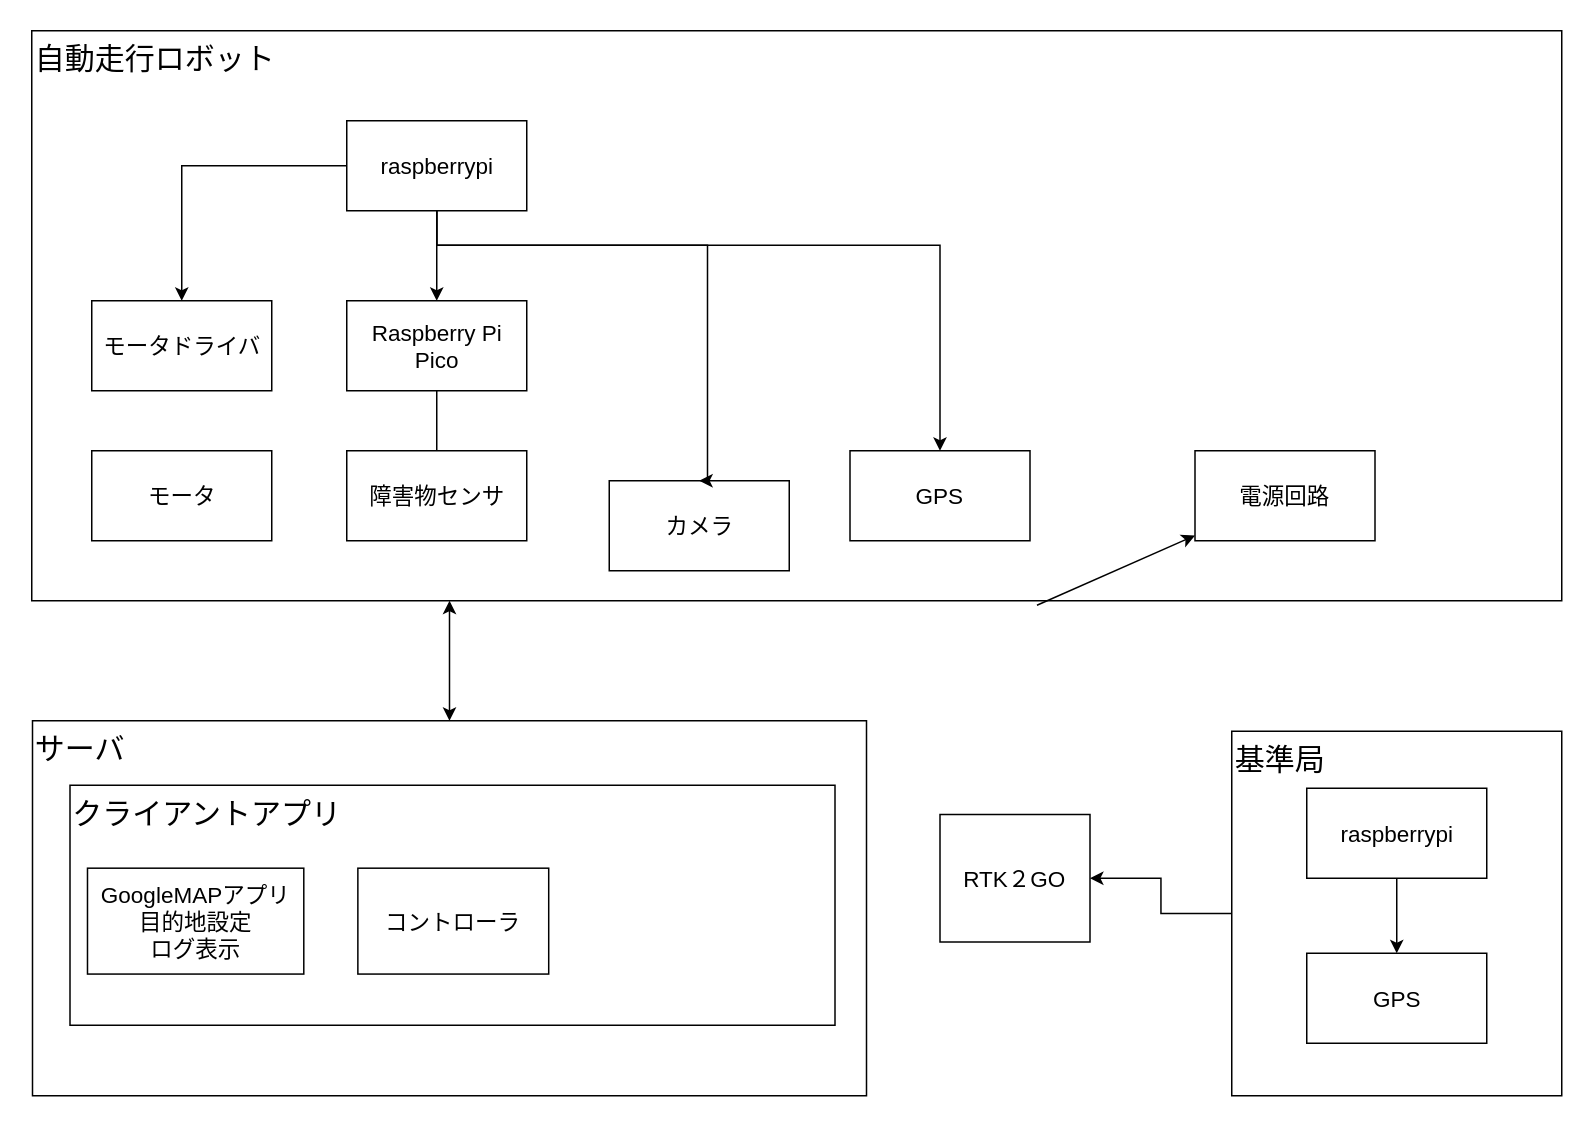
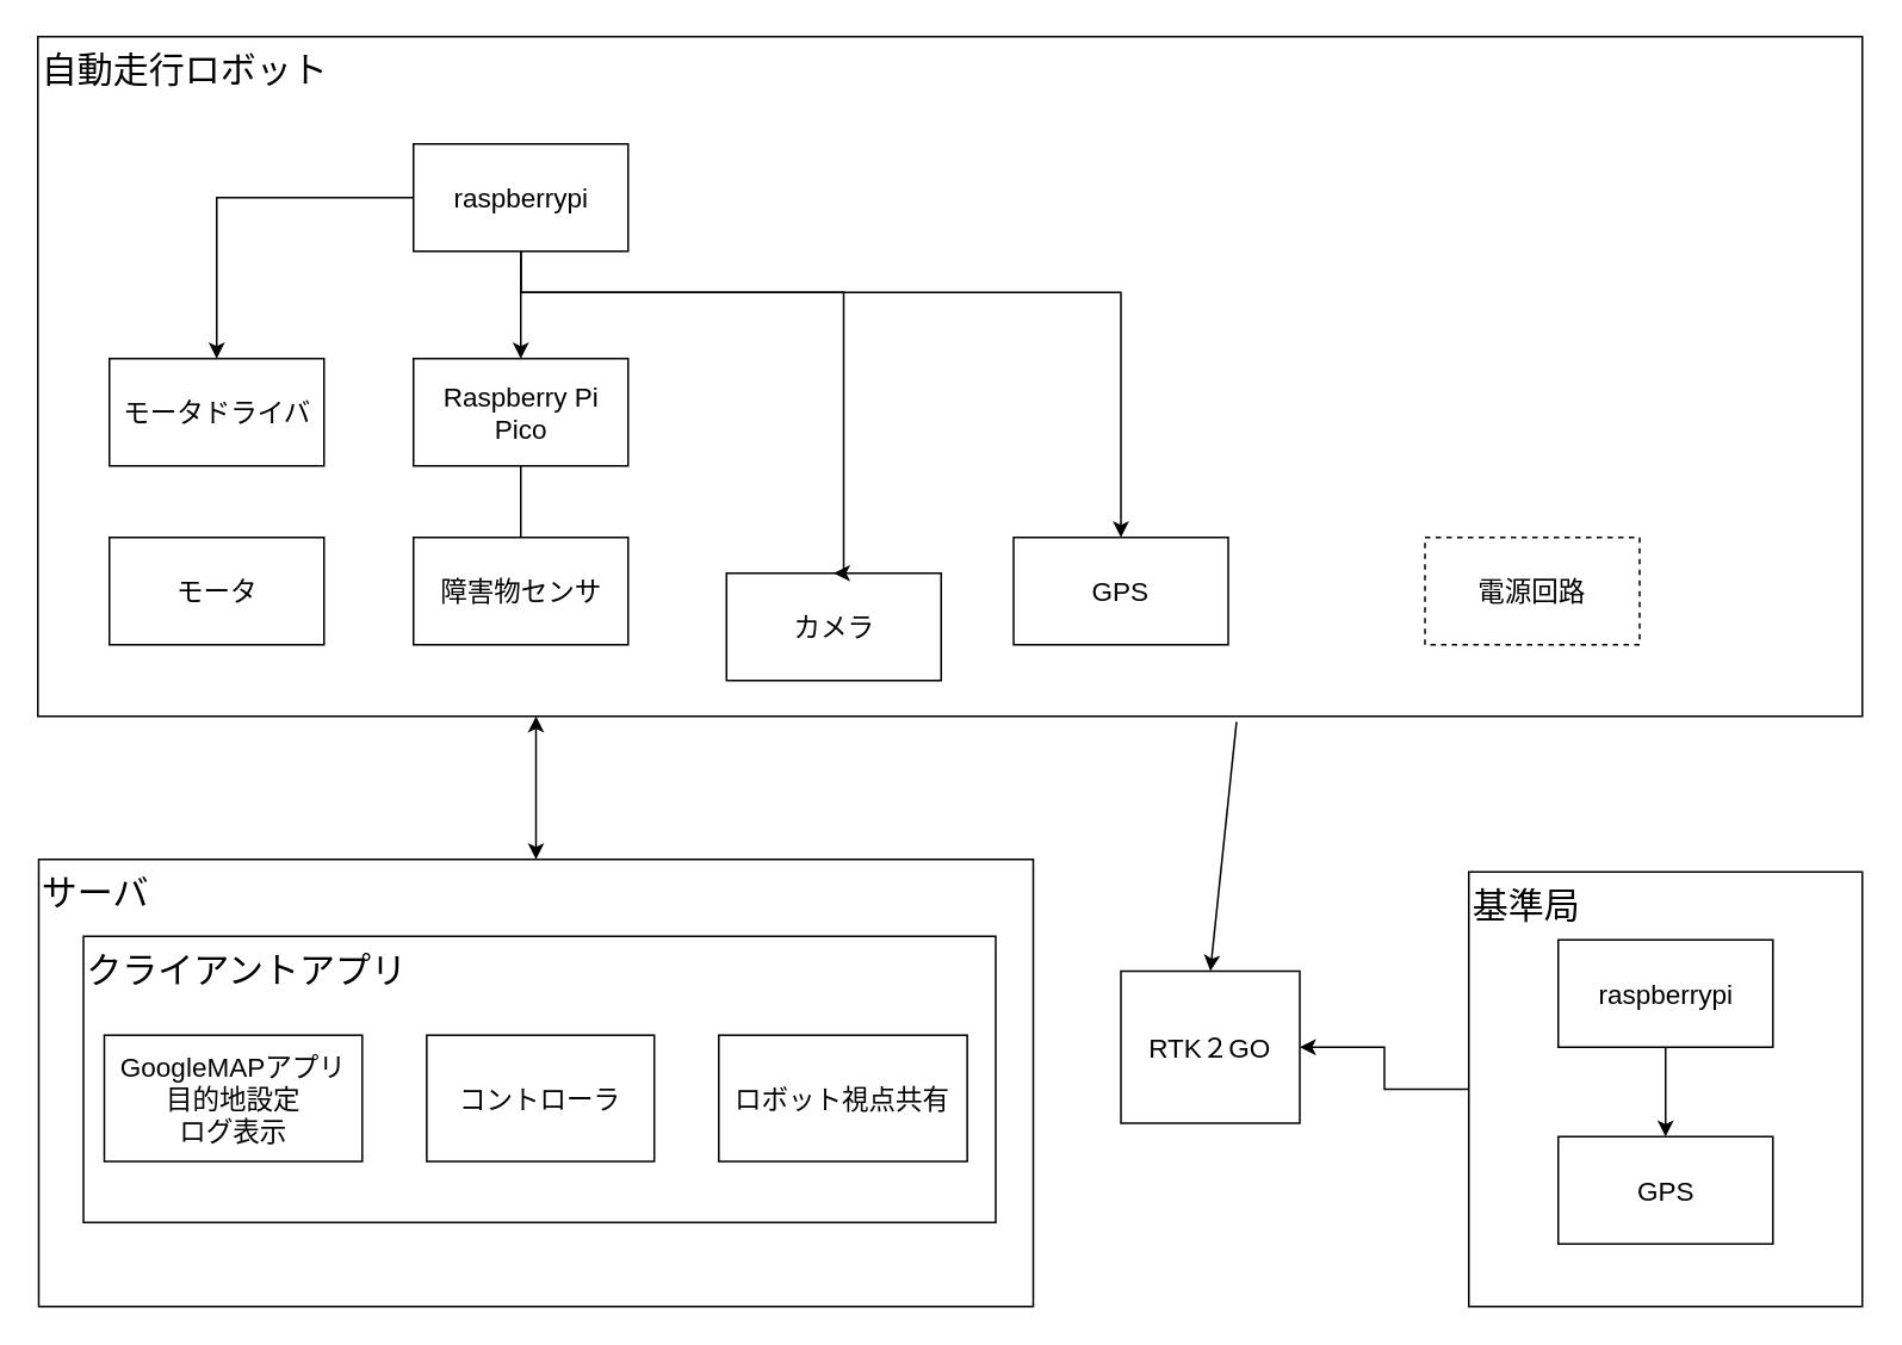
- <mxCell id="17" value="電源回路" style="rounded=0;whiteSpace=wrap;html=1;labelBackgroundColor=none;fillColor=none;align=center;fontSize=15;" parent="1" vertex="1"><mxGeometry x="796" y="300" width="120" height="60" as="geometry" /></mxCell>
+ <mxCell id="17" value="電源回路" style="rounded=0;whiteSpace=wrap;html=1;labelBackgroundColor=none;fillColor=none;align=center;fontSize=15;dashed=1;" parent="1" vertex="1"><mxGeometry x="796" y="300" width="120" height="60" as="geometry" /></mxCell>
- <mxCell id="31" value="" style="endArrow=classic;html=1;exitX=0.657;exitY=1.008;exitDx=0;exitDy=0;exitPerimeter=0;" edge="1" parent="1" source="2" target="17"><mxGeometry width="50" height="50" relative="1" as="geometry"><mxPoint x="721" y="403" as="sourcePoint" /><mxPoint x="46" y="913" as="targetPoint" /></mxGeometry></mxCell>
+ <mxCell id="31" value="" style="endArrow=classic;html=1;entryX=0.5;entryY=0;entryDx=0;entryDy=0;exitX=0.657;exitY=1.008;exitDx=0;exitDy=0;exitPerimeter=0;" edge="1" parent="1" source="2" target="29"><mxGeometry width="50" height="50" relative="1" as="geometry"><mxPoint x="721" y="403" as="sourcePoint" /><mxPoint x="46" y="913" as="targetPoint" /></mxGeometry></mxCell>
+ <mxCell id="22" value="ロボット視点共有" style="rounded=0;whiteSpace=wrap;html=1;labelBackgroundColor=none;fillColor=none;align=center;fontSize=15;" parent="18" vertex="1"><mxGeometry x="355.198" y="55.294" width="138.898" height="70.588" as="geometry" /></mxCell>
